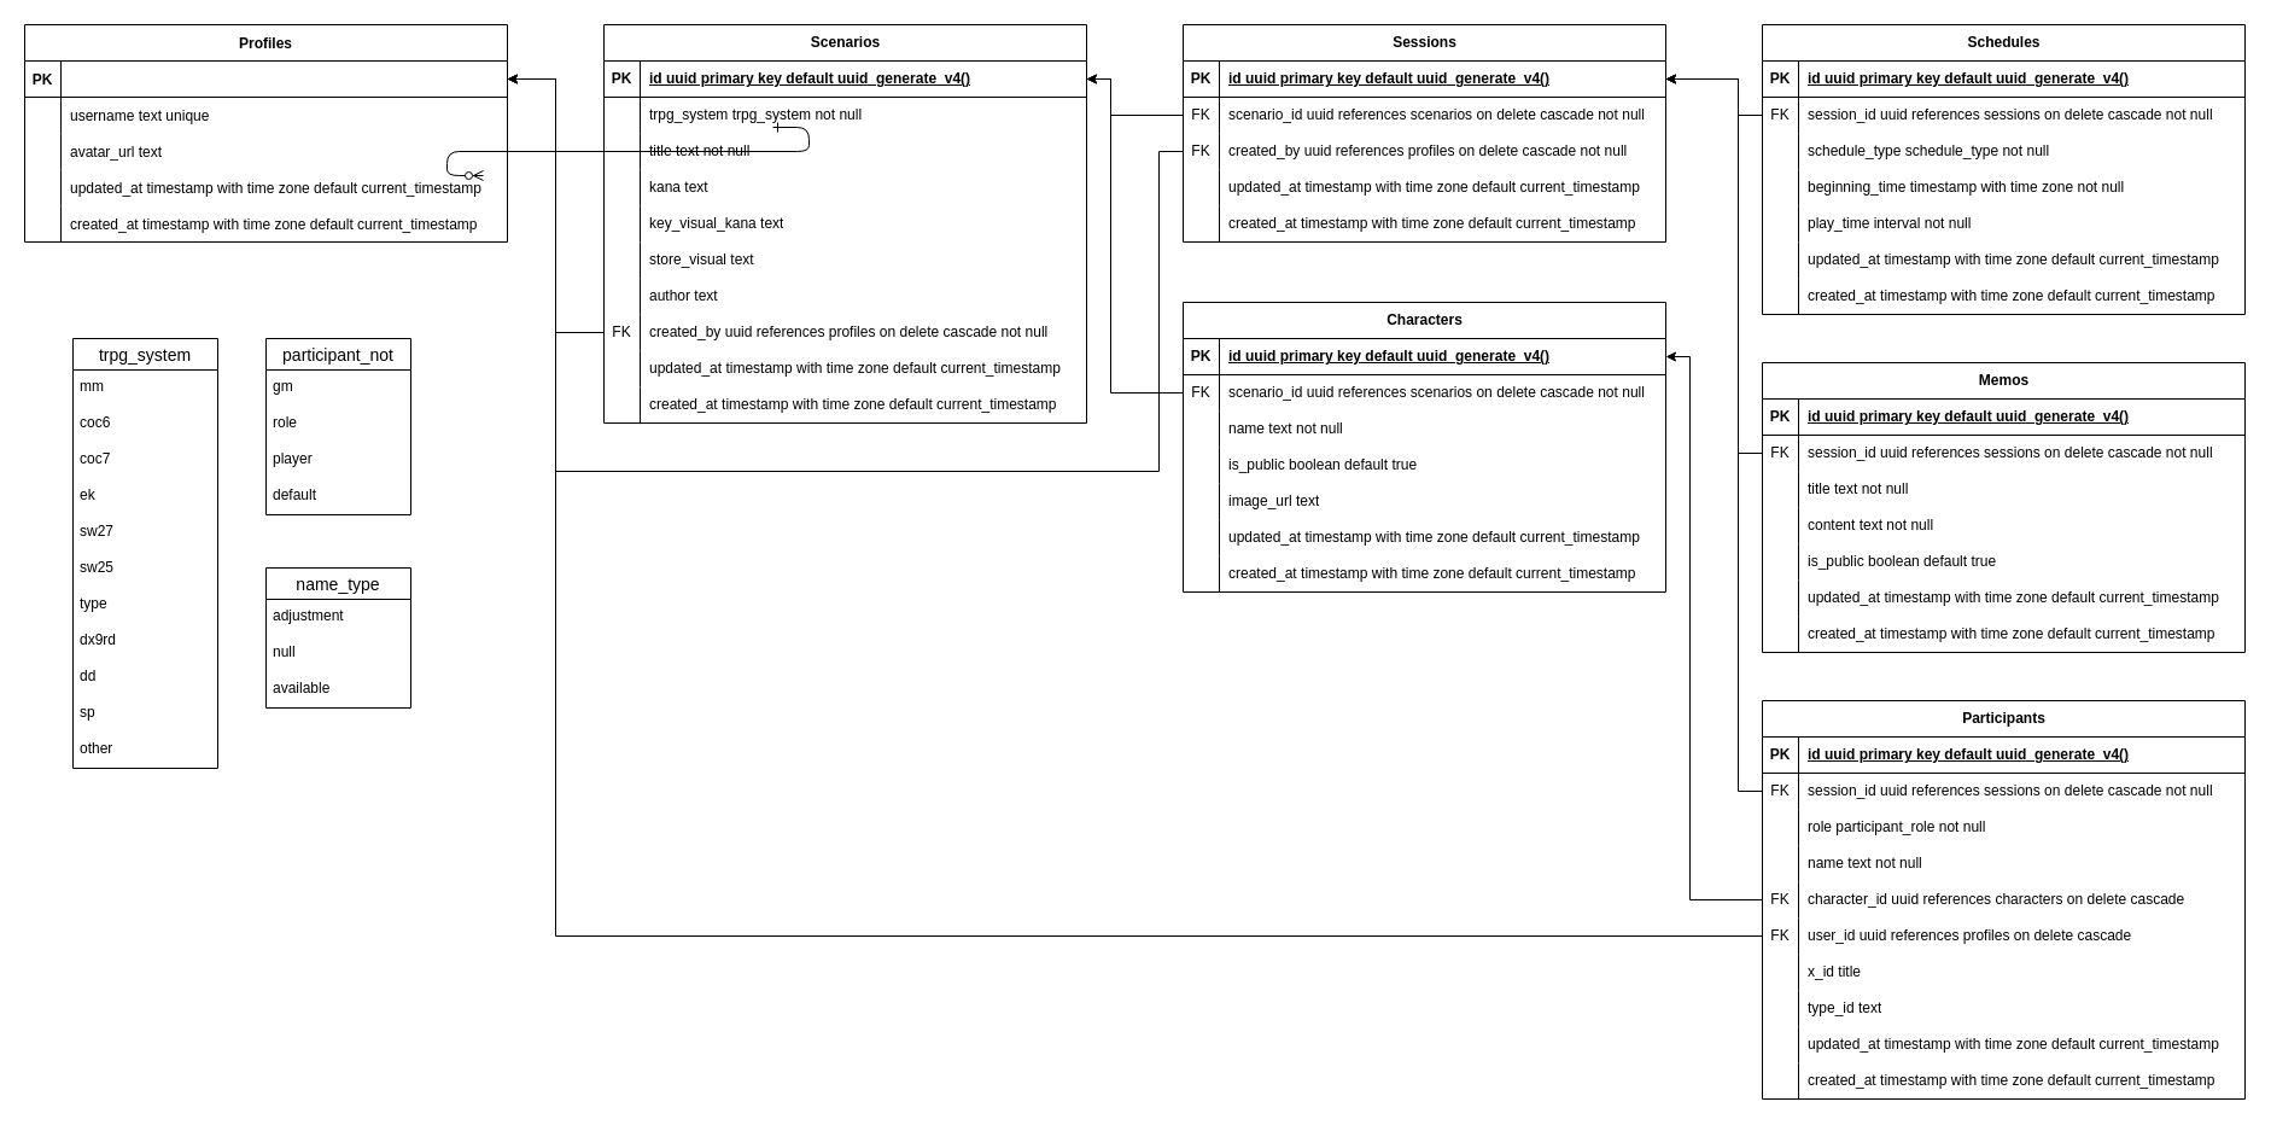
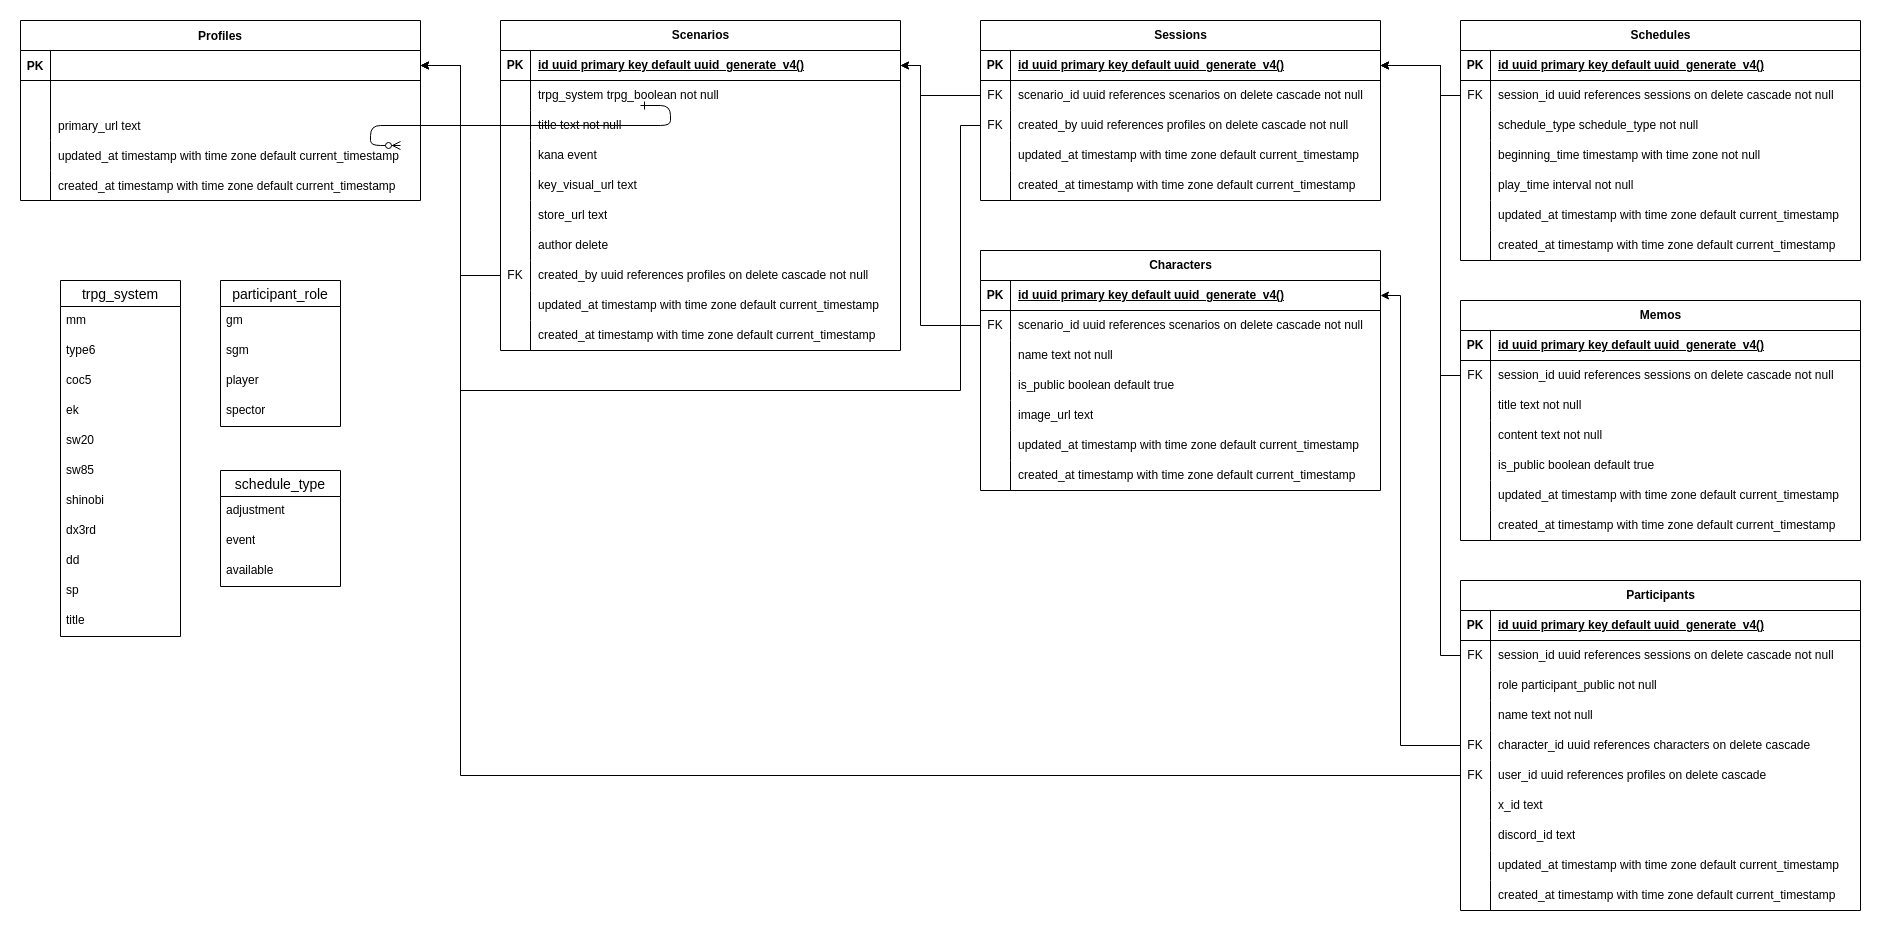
- <mxCell id="8" value="username text unique" style="shape=partialRectangle;overflow=hidden;connectable=0;fillColor=none;top=0;left=0;bottom=0;right=0;align=left;spacingLeft=6;" parent="6" vertex="1"><mxGeometry x="30" width="370" height="30" as="geometry"><mxRectangle width="370" height="30" as="alternateBounds" /></mxGeometry></mxCell>
- <mxCell id="24" value="trpg_system trpg_system not null" style="shape=partialRectangle;connectable=0;fillColor=none;top=0;left=0;bottom=0;right=0;align=left;spacingLeft=6;overflow=hidden;whiteSpace=wrap;html=1;" vertex="1" parent="22"><mxGeometry x="30" width="370" height="30" as="geometry"><mxRectangle width="370" height="30" as="alternateBounds" /></mxGeometry></mxCell>
+ <mxCell id="24" value="trpg_system trpg_boolean not null" style="shape=partialRectangle;connectable=0;fillColor=none;top=0;left=0;bottom=0;right=0;align=left;spacingLeft=6;overflow=hidden;whiteSpace=wrap;html=1;" vertex="1" parent="22"><mxGeometry x="30" width="370" height="30" as="geometry"><mxRectangle width="370" height="30" as="alternateBounds" /></mxGeometry></mxCell>
- <mxCell id="11" value="avatar_url text " style="shape=partialRectangle;overflow=hidden;connectable=0;fillColor=none;top=0;left=0;bottom=0;right=0;align=left;spacingLeft=6;" vertex="1" parent="9"><mxGeometry x="30" width="370" height="30" as="geometry"><mxRectangle width="370" height="30" as="alternateBounds" /></mxGeometry></mxCell>
+ <mxCell id="11" value="primary_url text " style="shape=partialRectangle;overflow=hidden;connectable=0;fillColor=none;top=0;left=0;bottom=0;right=0;align=left;spacingLeft=6;" vertex="1" parent="9"><mxGeometry x="30" width="370" height="30" as="geometry"><mxRectangle width="370" height="30" as="alternateBounds" /></mxGeometry></mxCell>
- <mxCell id="30" value="kana text" style="shape=partialRectangle;connectable=0;fillColor=none;top=0;left=0;bottom=0;right=0;align=left;spacingLeft=6;overflow=hidden;whiteSpace=wrap;html=1;" vertex="1" parent="28"><mxGeometry x="30" width="370" height="30" as="geometry"><mxRectangle width="370" height="30" as="alternateBounds" /></mxGeometry></mxCell>
+ <mxCell id="30" value="kana event" style="shape=partialRectangle;connectable=0;fillColor=none;top=0;left=0;bottom=0;right=0;align=left;spacingLeft=6;overflow=hidden;whiteSpace=wrap;html=1;" vertex="1" parent="28"><mxGeometry x="30" width="370" height="30" as="geometry"><mxRectangle width="370" height="30" as="alternateBounds" /></mxGeometry></mxCell>
- <mxCell id="33" value="key_visual_kana text" style="shape=partialRectangle;connectable=0;fillColor=none;top=0;left=0;bottom=0;right=0;align=left;spacingLeft=6;overflow=hidden;whiteSpace=wrap;html=1;" vertex="1" parent="31"><mxGeometry x="30" width="370" height="30" as="geometry"><mxRectangle width="370" height="30" as="alternateBounds" /></mxGeometry></mxCell>
+ <mxCell id="33" value="key_visual_url text" style="shape=partialRectangle;connectable=0;fillColor=none;top=0;left=0;bottom=0;right=0;align=left;spacingLeft=6;overflow=hidden;whiteSpace=wrap;html=1;" vertex="1" parent="31"><mxGeometry x="30" width="370" height="30" as="geometry"><mxRectangle width="370" height="30" as="alternateBounds" /></mxGeometry></mxCell>
- <mxCell id="36" value="store_visual text" style="shape=partialRectangle;connectable=0;fillColor=none;top=0;left=0;bottom=0;right=0;align=left;spacingLeft=6;overflow=hidden;whiteSpace=wrap;html=1;" vertex="1" parent="34"><mxGeometry x="30" width="370" height="30" as="geometry"><mxRectangle width="370" height="30" as="alternateBounds" /></mxGeometry></mxCell>
+ <mxCell id="36" value="store_url text" style="shape=partialRectangle;connectable=0;fillColor=none;top=0;left=0;bottom=0;right=0;align=left;spacingLeft=6;overflow=hidden;whiteSpace=wrap;html=1;" vertex="1" parent="34"><mxGeometry x="30" width="370" height="30" as="geometry"><mxRectangle width="370" height="30" as="alternateBounds" /></mxGeometry></mxCell>
- <mxCell id="39" value="author text" style="shape=partialRectangle;connectable=0;fillColor=none;top=0;left=0;bottom=0;right=0;align=left;spacingLeft=6;overflow=hidden;whiteSpace=wrap;html=1;" vertex="1" parent="37"><mxGeometry x="30" width="370" height="30" as="geometry"><mxRectangle width="370" height="30" as="alternateBounds" /></mxGeometry></mxCell>
+ <mxCell id="39" value="author delete" style="shape=partialRectangle;connectable=0;fillColor=none;top=0;left=0;bottom=0;right=0;align=left;spacingLeft=6;overflow=hidden;whiteSpace=wrap;html=1;" vertex="1" parent="37"><mxGeometry x="30" width="370" height="30" as="geometry"><mxRectangle width="370" height="30" as="alternateBounds" /></mxGeometry></mxCell>
- <mxCell id="108" value="participant_not" style="swimlane;fontStyle=0;childLayout=stackLayout;horizontal=1;startSize=26;horizontalStack=0;resizeParent=1;resizeParentMax=0;resizeLast=0;collapsible=1;marginBottom=0;align=center;fontSize=14;" vertex="1" parent="1"><mxGeometry x="220" y="280" width="120" height="146" as="geometry" /></mxCell>
+ <mxCell id="108" value="participant_role" style="swimlane;fontStyle=0;childLayout=stackLayout;horizontal=1;startSize=26;horizontalStack=0;resizeParent=1;resizeParentMax=0;resizeLast=0;collapsible=1;marginBottom=0;align=center;fontSize=14;" vertex="1" parent="1"><mxGeometry x="220" y="280" width="120" height="146" as="geometry" /></mxCell>
- <mxCell id="51" value="coc6" style="text;strokeColor=none;fillColor=none;spacingLeft=4;spacingRight=4;overflow=hidden;rotatable=0;points=[[0,0.5],[1,0.5]];portConstraint=eastwest;fontSize=12;whiteSpace=wrap;html=1;" vertex="1" parent="49"><mxGeometry y="56" width="120" height="30" as="geometry" /></mxCell>
+ <mxCell id="51" value="type6" style="text;strokeColor=none;fillColor=none;spacingLeft=4;spacingRight=4;overflow=hidden;rotatable=0;points=[[0,0.5],[1,0.5]];portConstraint=eastwest;fontSize=12;whiteSpace=wrap;html=1;" vertex="1" parent="49"><mxGeometry y="56" width="120" height="30" as="geometry" /></mxCell>
- <mxCell id="110" value="role" style="text;strokeColor=none;fillColor=none;spacingLeft=4;spacingRight=4;overflow=hidden;rotatable=0;points=[[0,0.5],[1,0.5]];portConstraint=eastwest;fontSize=12;whiteSpace=wrap;html=1;" vertex="1" parent="108"><mxGeometry y="56" width="120" height="30" as="geometry" /></mxCell>
+ <mxCell id="110" value="sgm" style="text;strokeColor=none;fillColor=none;spacingLeft=4;spacingRight=4;overflow=hidden;rotatable=0;points=[[0,0.5],[1,0.5]];portConstraint=eastwest;fontSize=12;whiteSpace=wrap;html=1;" vertex="1" parent="108"><mxGeometry y="56" width="120" height="30" as="geometry" /></mxCell>
- <mxCell id="52" value="coc7" style="text;strokeColor=none;fillColor=none;spacingLeft=4;spacingRight=4;overflow=hidden;rotatable=0;points=[[0,0.5],[1,0.5]];portConstraint=eastwest;fontSize=12;whiteSpace=wrap;html=1;" vertex="1" parent="49"><mxGeometry y="86" width="120" height="30" as="geometry" /></mxCell>
+ <mxCell id="52" value="coc5" style="text;strokeColor=none;fillColor=none;spacingLeft=4;spacingRight=4;overflow=hidden;rotatable=0;points=[[0,0.5],[1,0.5]];portConstraint=eastwest;fontSize=12;whiteSpace=wrap;html=1;" vertex="1" parent="49"><mxGeometry y="86" width="120" height="30" as="geometry" /></mxCell>
- <mxCell id="112" value="default" style="text;strokeColor=none;fillColor=none;spacingLeft=4;spacingRight=4;overflow=hidden;rotatable=0;points=[[0,0.5],[1,0.5]];portConstraint=eastwest;fontSize=12;whiteSpace=wrap;html=1;" vertex="1" parent="108"><mxGeometry y="116" width="120" height="30" as="geometry" /></mxCell>
+ <mxCell id="112" value="spector" style="text;strokeColor=none;fillColor=none;spacingLeft=4;spacingRight=4;overflow=hidden;rotatable=0;points=[[0,0.5],[1,0.5]];portConstraint=eastwest;fontSize=12;whiteSpace=wrap;html=1;" vertex="1" parent="108"><mxGeometry y="116" width="120" height="30" as="geometry" /></mxCell>
- <mxCell id="54" value="sw27" style="text;strokeColor=none;fillColor=none;spacingLeft=4;spacingRight=4;overflow=hidden;rotatable=0;points=[[0,0.5],[1,0.5]];portConstraint=eastwest;fontSize=12;whiteSpace=wrap;html=1;" vertex="1" parent="49"><mxGeometry y="146" width="120" height="30" as="geometry" /></mxCell>
+ <mxCell id="54" value="sw20" style="text;strokeColor=none;fillColor=none;spacingLeft=4;spacingRight=4;overflow=hidden;rotatable=0;points=[[0,0.5],[1,0.5]];portConstraint=eastwest;fontSize=12;whiteSpace=wrap;html=1;" vertex="1" parent="49"><mxGeometry y="146" width="120" height="30" as="geometry" /></mxCell>
- <mxCell id="55" value="sw25" style="text;strokeColor=none;fillColor=none;spacingLeft=4;spacingRight=4;overflow=hidden;rotatable=0;points=[[0,0.5],[1,0.5]];portConstraint=eastwest;fontSize=12;whiteSpace=wrap;html=1;" vertex="1" parent="49"><mxGeometry y="176" width="120" height="30" as="geometry" /></mxCell>
+ <mxCell id="55" value="sw85" style="text;strokeColor=none;fillColor=none;spacingLeft=4;spacingRight=4;overflow=hidden;rotatable=0;points=[[0,0.5],[1,0.5]];portConstraint=eastwest;fontSize=12;whiteSpace=wrap;html=1;" vertex="1" parent="49"><mxGeometry y="176" width="120" height="30" as="geometry" /></mxCell>
- <mxCell id="157" value="name_type" style="swimlane;fontStyle=0;childLayout=stackLayout;horizontal=1;startSize=26;horizontalStack=0;resizeParent=1;resizeParentMax=0;resizeLast=0;collapsible=1;marginBottom=0;align=center;fontSize=14;" vertex="1" parent="1"><mxGeometry x="220" y="470" width="120" height="116" as="geometry" /></mxCell>
+ <mxCell id="157" value="schedule_type" style="swimlane;fontStyle=0;childLayout=stackLayout;horizontal=1;startSize=26;horizontalStack=0;resizeParent=1;resizeParentMax=0;resizeLast=0;collapsible=1;marginBottom=0;align=center;fontSize=14;" vertex="1" parent="1"><mxGeometry x="220" y="470" width="120" height="116" as="geometry" /></mxCell>
- <mxCell id="56" value="type" style="text;strokeColor=none;fillColor=none;spacingLeft=4;spacingRight=4;overflow=hidden;rotatable=0;points=[[0,0.5],[1,0.5]];portConstraint=eastwest;fontSize=12;whiteSpace=wrap;html=1;" vertex="1" parent="49"><mxGeometry y="206" width="120" height="30" as="geometry" /></mxCell>
+ <mxCell id="56" value="shinobi" style="text;strokeColor=none;fillColor=none;spacingLeft=4;spacingRight=4;overflow=hidden;rotatable=0;points=[[0,0.5],[1,0.5]];portConstraint=eastwest;fontSize=12;whiteSpace=wrap;html=1;" vertex="1" parent="49"><mxGeometry y="206" width="120" height="30" as="geometry" /></mxCell>
- <mxCell id="57" value="dx9rd" style="text;strokeColor=none;fillColor=none;spacingLeft=4;spacingRight=4;overflow=hidden;rotatable=0;points=[[0,0.5],[1,0.5]];portConstraint=eastwest;fontSize=12;whiteSpace=wrap;html=1;" vertex="1" parent="49"><mxGeometry y="236" width="120" height="30" as="geometry" /></mxCell>
+ <mxCell id="57" value="dx3rd" style="text;strokeColor=none;fillColor=none;spacingLeft=4;spacingRight=4;overflow=hidden;rotatable=0;points=[[0,0.5],[1,0.5]];portConstraint=eastwest;fontSize=12;whiteSpace=wrap;html=1;" vertex="1" parent="49"><mxGeometry y="236" width="120" height="30" as="geometry" /></mxCell>
- <mxCell id="159" value="null" style="text;strokeColor=none;fillColor=none;spacingLeft=4;spacingRight=4;overflow=hidden;rotatable=0;points=[[0,0.5],[1,0.5]];portConstraint=eastwest;fontSize=12;whiteSpace=wrap;html=1;" vertex="1" parent="157"><mxGeometry y="56" width="120" height="30" as="geometry" /></mxCell>
+ <mxCell id="159" value="event" style="text;strokeColor=none;fillColor=none;spacingLeft=4;spacingRight=4;overflow=hidden;rotatable=0;points=[[0,0.5],[1,0.5]];portConstraint=eastwest;fontSize=12;whiteSpace=wrap;html=1;" vertex="1" parent="157"><mxGeometry y="56" width="120" height="30" as="geometry" /></mxCell>
- <mxCell id="60" value="other" style="text;strokeColor=none;fillColor=none;spacingLeft=4;spacingRight=4;overflow=hidden;rotatable=0;points=[[0,0.5],[1,0.5]];portConstraint=eastwest;fontSize=12;whiteSpace=wrap;html=1;" vertex="1" parent="49"><mxGeometry y="326" width="120" height="30" as="geometry" /></mxCell>
+ <mxCell id="60" value="title" style="text;strokeColor=none;fillColor=none;spacingLeft=4;spacingRight=4;overflow=hidden;rotatable=0;points=[[0,0.5],[1,0.5]];portConstraint=eastwest;fontSize=12;whiteSpace=wrap;html=1;" vertex="1" parent="49"><mxGeometry y="326" width="120" height="30" as="geometry" /></mxCell>
- <mxCell id="86" value="role participant_role not null&amp;nbsp;" style="shape=partialRectangle;connectable=0;fillColor=none;top=0;left=0;bottom=0;right=0;align=left;spacingLeft=6;overflow=hidden;whiteSpace=wrap;html=1;" vertex="1" parent="84"><mxGeometry x="30" width="370" height="30" as="geometry"><mxRectangle width="370" height="30" as="alternateBounds" /></mxGeometry></mxCell>
+ <mxCell id="86" value="role participant_public not null&amp;nbsp;" style="shape=partialRectangle;connectable=0;fillColor=none;top=0;left=0;bottom=0;right=0;align=left;spacingLeft=6;overflow=hidden;whiteSpace=wrap;html=1;" vertex="1" parent="84"><mxGeometry x="30" width="370" height="30" as="geometry"><mxRectangle width="370" height="30" as="alternateBounds" /></mxGeometry></mxCell>
- <mxCell id="98" value="x_id title" style="shape=partialRectangle;connectable=0;fillColor=none;top=0;left=0;bottom=0;right=0;align=left;spacingLeft=6;overflow=hidden;whiteSpace=wrap;html=1;" vertex="1" parent="96"><mxGeometry x="30" width="370" height="30" as="geometry"><mxRectangle width="370" height="30" as="alternateBounds" /></mxGeometry></mxCell>
+ <mxCell id="98" value="x_id text" style="shape=partialRectangle;connectable=0;fillColor=none;top=0;left=0;bottom=0;right=0;align=left;spacingLeft=6;overflow=hidden;whiteSpace=wrap;html=1;" vertex="1" parent="96"><mxGeometry x="30" width="370" height="30" as="geometry"><mxRectangle width="370" height="30" as="alternateBounds" /></mxGeometry></mxCell>
- <mxCell id="101" value="type_id text" style="shape=partialRectangle;connectable=0;fillColor=none;top=0;left=0;bottom=0;right=0;align=left;spacingLeft=6;overflow=hidden;whiteSpace=wrap;html=1;" vertex="1" parent="99"><mxGeometry x="30" width="370" height="30" as="geometry"><mxRectangle width="370" height="30" as="alternateBounds" /></mxGeometry></mxCell>
+ <mxCell id="101" value="discord_id text" style="shape=partialRectangle;connectable=0;fillColor=none;top=0;left=0;bottom=0;right=0;align=left;spacingLeft=6;overflow=hidden;whiteSpace=wrap;html=1;" vertex="1" parent="99"><mxGeometry x="30" width="370" height="30" as="geometry"><mxRectangle width="370" height="30" as="alternateBounds" /></mxGeometry></mxCell>
